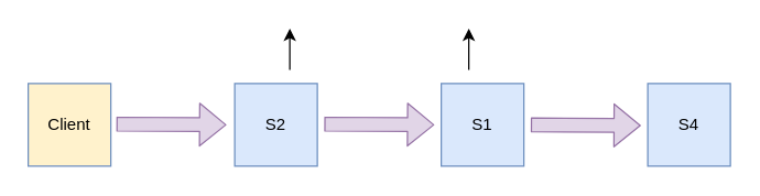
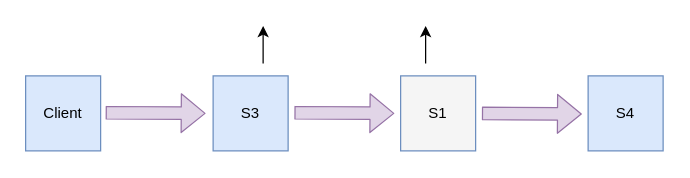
- <mxCell id="2" value="Client" style="rounded=0;whiteSpace=wrap;html=1;fillColor=#fff2cc;strokeColor=#6c8ebf;" vertex="1" parent="1"><mxGeometry x="20" y="60" width="60" height="60" as="geometry" /></mxCell>
+ <mxCell id="2" value="Client" style="rounded=0;whiteSpace=wrap;html=1;fillColor=#dae8fc;strokeColor=#6c8ebf;" vertex="1" parent="1"><mxGeometry x="20" y="60" width="60" height="60" as="geometry" /></mxCell>
- <mxCell id="3" value="S2" style="rounded=0;whiteSpace=wrap;html=1;fillColor=#dae8fc;strokeColor=#6c8ebf;" vertex="1" parent="1"><mxGeometry x="170" y="60" width="60" height="60" as="geometry" /></mxCell>
+ <mxCell id="3" value="S3" style="rounded=0;whiteSpace=wrap;html=1;fillColor=#dae8fc;strokeColor=#6c8ebf;" vertex="1" parent="1"><mxGeometry x="170" y="60" width="60" height="60" as="geometry" /></mxCell>
- <mxCell id="4" value="S1" style="rounded=0;whiteSpace=wrap;html=1;fillColor=#dae8fc;strokeColor=#6c8ebf;" vertex="1" parent="1"><mxGeometry x="320" y="60" width="60" height="60" as="geometry" /></mxCell>
+ <mxCell id="4" value="S1" style="rounded=0;whiteSpace=wrap;html=1;fillColor=#f5f5f5;strokeColor=#6c8ebf;" vertex="1" parent="1"><mxGeometry x="320" y="60" width="60" height="60" as="geometry" /></mxCell>
